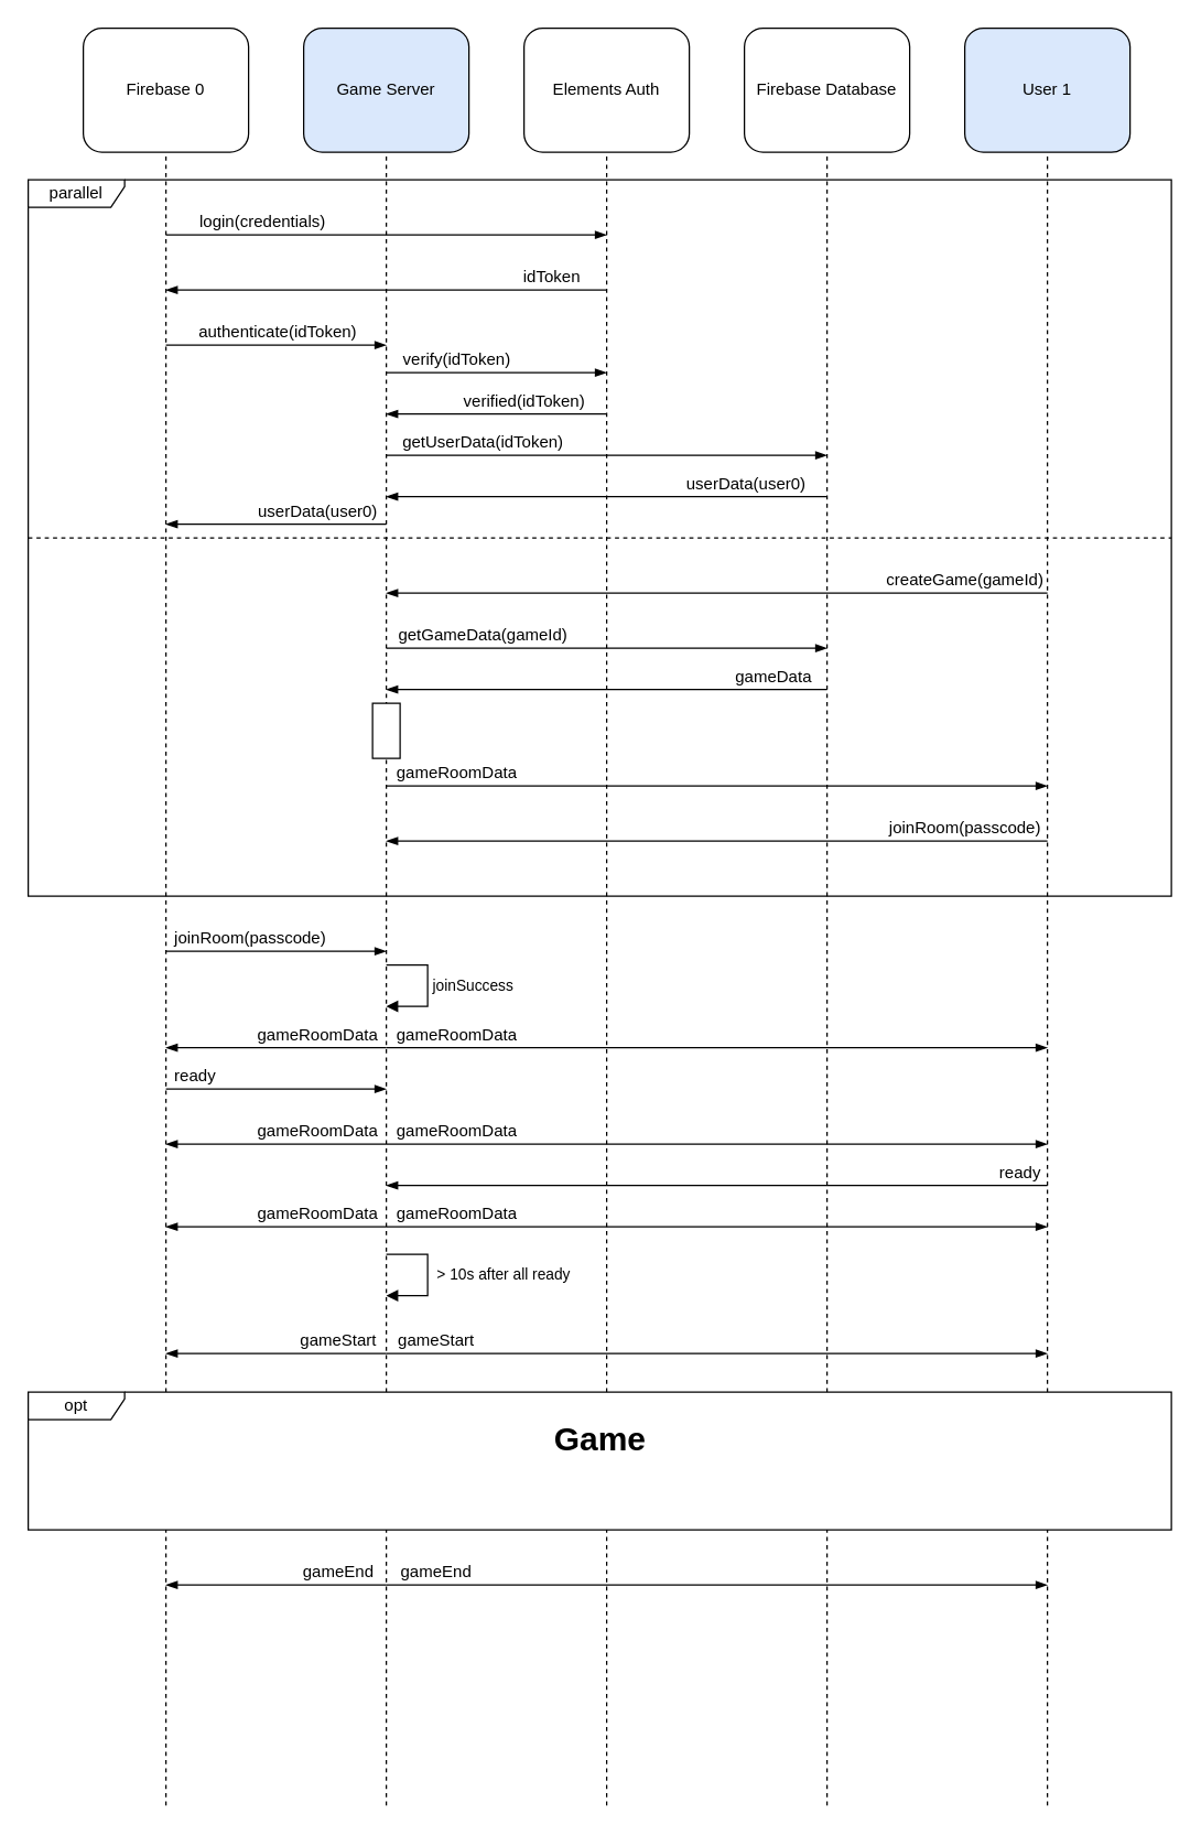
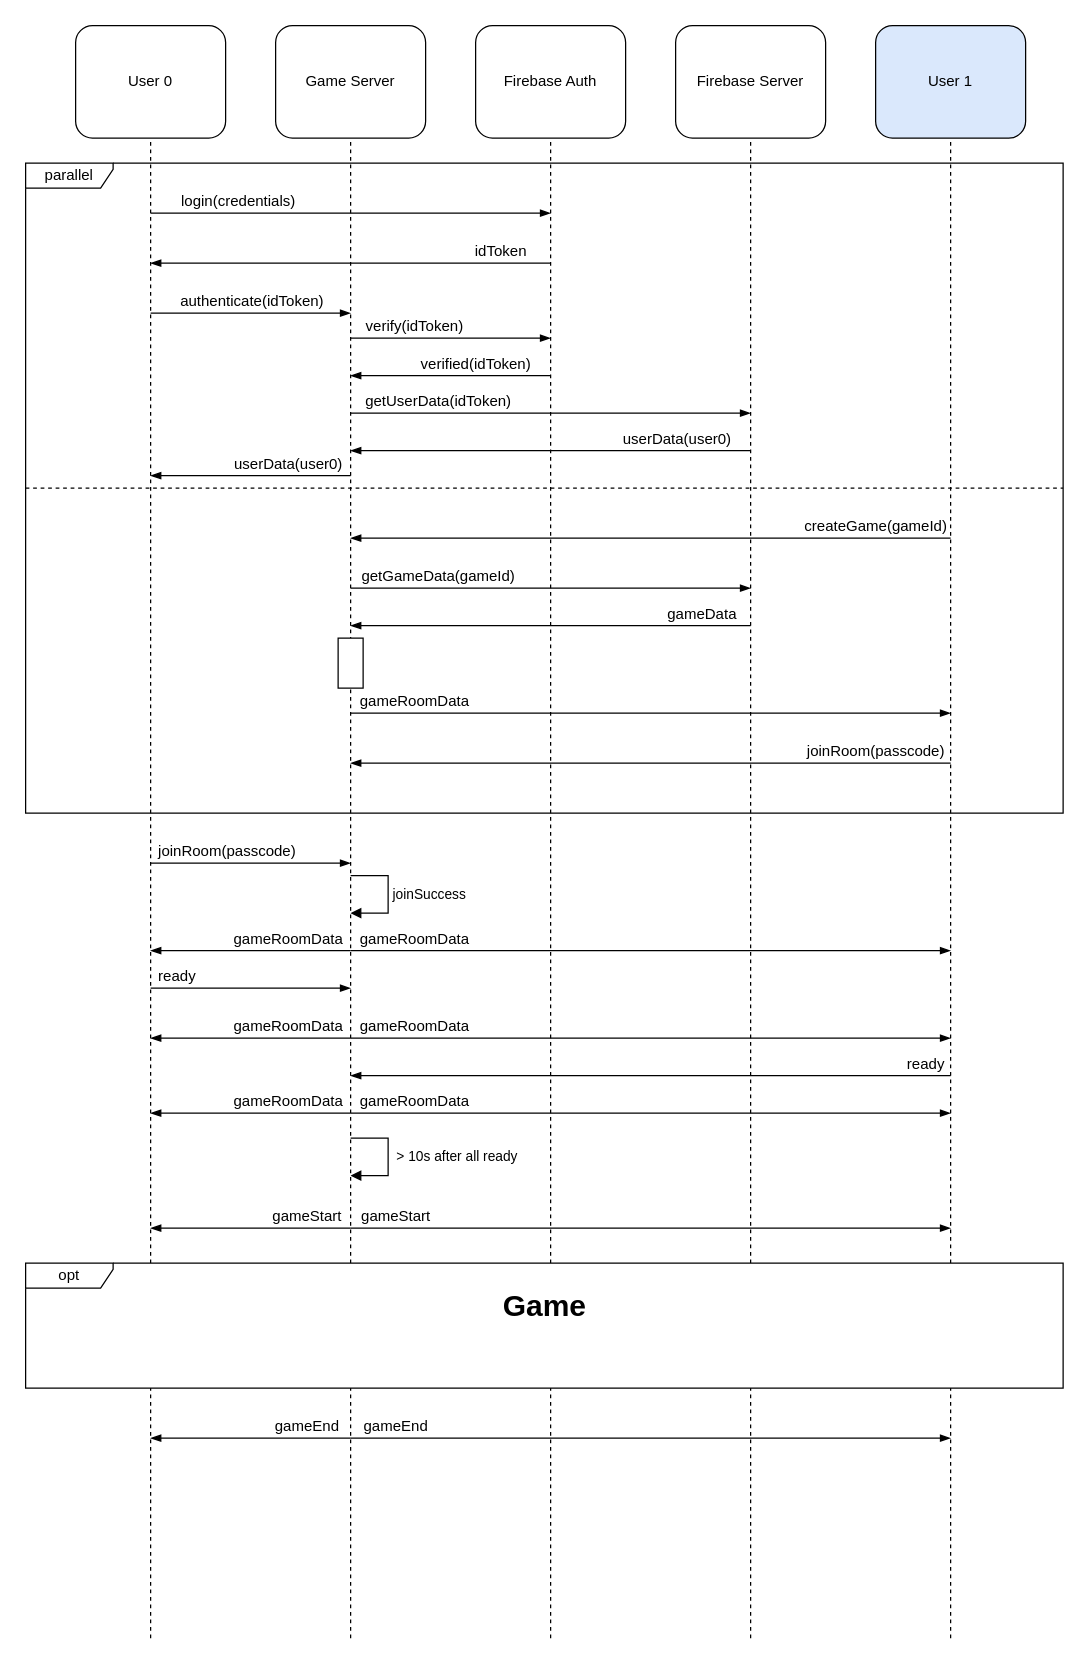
- <mxCell id="21" value="Firebase 0" style="rounded=1;whiteSpace=wrap;html=1;" vertex="1" parent="20"><mxGeometry width="120" height="90" as="geometry" /></mxCell>
+ <mxCell id="21" value="User 0" style="rounded=1;whiteSpace=wrap;html=1;" vertex="1" parent="20"><mxGeometry width="120" height="90" as="geometry" /></mxCell>
- <mxCell id="18" value="Game Server" style="rounded=1;whiteSpace=wrap;html=1;fillColor=#dae8fc;" vertex="1" parent="17"><mxGeometry width="120" height="90" as="geometry" /></mxCell>
+ <mxCell id="18" value="Game Server" style="rounded=1;whiteSpace=wrap;html=1;" vertex="1" parent="17"><mxGeometry width="120" height="90" as="geometry" /></mxCell>
- <mxCell id="15" value="Elements Auth" style="rounded=1;whiteSpace=wrap;html=1;" vertex="1" parent="14"><mxGeometry width="120" height="90" as="geometry" /></mxCell>
+ <mxCell id="15" value="Firebase Auth" style="rounded=1;whiteSpace=wrap;html=1;" vertex="1" parent="14"><mxGeometry width="120" height="90" as="geometry" /></mxCell>
- <mxCell id="12" value="Firebase Database" style="rounded=1;whiteSpace=wrap;html=1;" vertex="1" parent="11"><mxGeometry width="120" height="90" as="geometry" /></mxCell>
+ <mxCell id="12" value="Firebase Server" style="rounded=1;whiteSpace=wrap;html=1;" vertex="1" parent="11"><mxGeometry width="120" height="90" as="geometry" /></mxCell>
